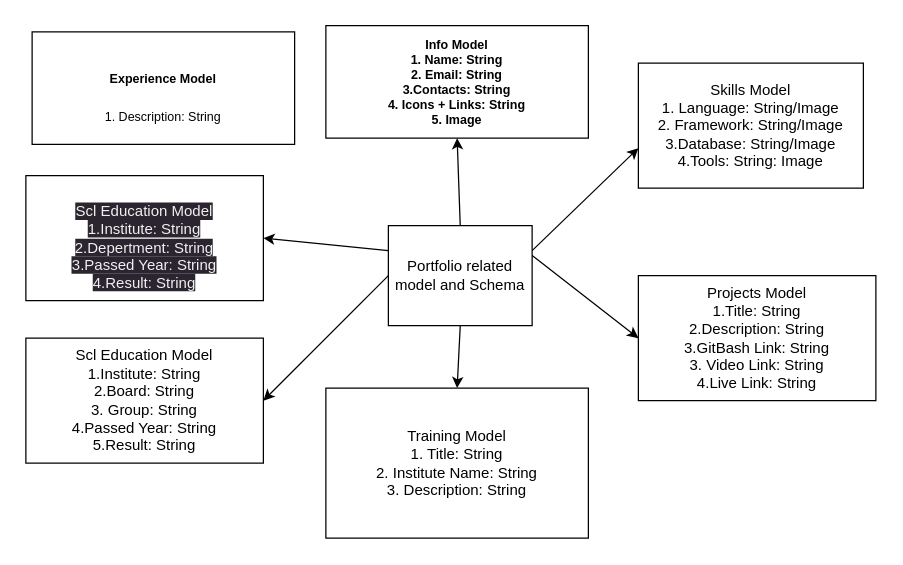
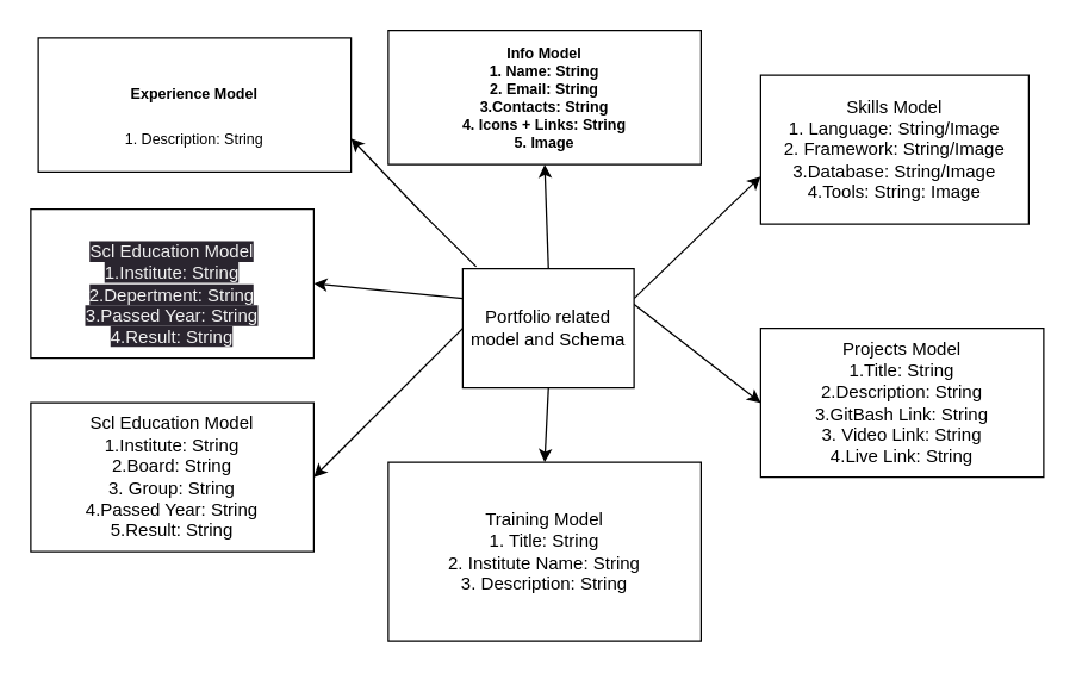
+ <mxCell id="15" style="edgeStyle=none;html=1;exitX=0.078;exitY=-0.017;exitDx=0;exitDy=0;entryX=1;entryY=0.75;entryDx=0;entryDy=0;fontSize=10;exitPerimeter=0;" edge="1" parent="1" source="8" target="16"><mxGeometry relative="1" as="geometry"><Array as="points"><mxPoint x="280" y="140" /></Array></mxGeometry></mxCell>
